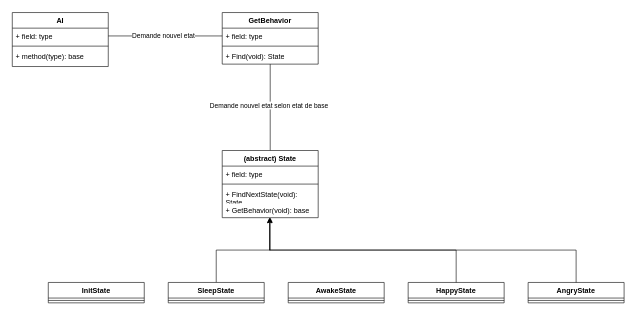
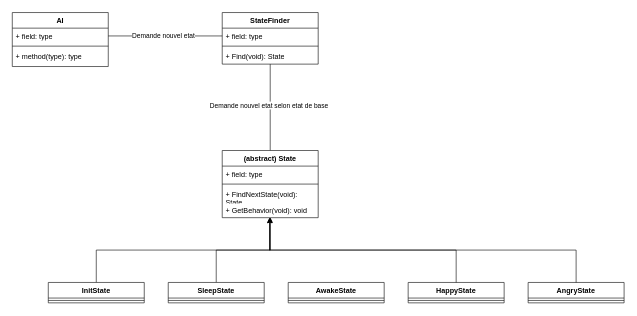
- <mxCell id="8" value="GetBehavior" style="swimlane;fontStyle=1;align=center;verticalAlign=top;childLayout=stackLayout;horizontal=1;startSize=26;horizontalStack=0;resizeParent=1;resizeParentMax=0;resizeLast=0;collapsible=1;marginBottom=0;whiteSpace=wrap;html=1;" vertex="1" parent="1"><mxGeometry x="370" y="20" width="160" height="86" as="geometry" /></mxCell>
+ <mxCell id="8" value="StateFinder" style="swimlane;fontStyle=1;align=center;verticalAlign=top;childLayout=stackLayout;horizontal=1;startSize=26;horizontalStack=0;resizeParent=1;resizeParentMax=0;resizeLast=0;collapsible=1;marginBottom=0;whiteSpace=wrap;html=1;" vertex="1" parent="1"><mxGeometry x="370" y="20" width="160" height="86" as="geometry" /></mxCell>
- <mxCell id="5" value="+ method(type): base" style="text;strokeColor=none;fillColor=none;align=left;verticalAlign=top;spacingLeft=4;spacingRight=4;overflow=hidden;rotatable=0;points=[[0,0.5],[1,0.5]];portConstraint=eastwest;whiteSpace=wrap;html=1;" vertex="1" parent="2"><mxGeometry y="60" width="160" height="30" as="geometry" /></mxCell>
+ <mxCell id="5" value="+ method(type): type" style="text;strokeColor=none;fillColor=none;align=left;verticalAlign=top;spacingLeft=4;spacingRight=4;overflow=hidden;rotatable=0;points=[[0,0.5],[1,0.5]];portConstraint=eastwest;whiteSpace=wrap;html=1;" vertex="1" parent="2"><mxGeometry y="60" width="160" height="30" as="geometry" /></mxCell>
- <mxCell id="18" value="+ GetBehavior(void): base" style="text;strokeColor=none;fillColor=none;align=left;verticalAlign=top;spacingLeft=4;spacingRight=4;overflow=hidden;rotatable=0;points=[[0,0.5],[1,0.5]];portConstraint=eastwest;whiteSpace=wrap;html=1;" vertex="1" parent="14"><mxGeometry y="86" width="160" height="26" as="geometry" /></mxCell>
+ <mxCell id="18" value="+ GetBehavior(void): void" style="text;strokeColor=none;fillColor=none;align=left;verticalAlign=top;spacingLeft=4;spacingRight=4;overflow=hidden;rotatable=0;points=[[0,0.5],[1,0.5]];portConstraint=eastwest;whiteSpace=wrap;html=1;" vertex="1" parent="14"><mxGeometry y="86" width="160" height="26" as="geometry" /></mxCell>
+ <mxCell id="22" style="edgeStyle=orthogonalEdgeStyle;rounded=0;orthogonalLoop=1;jettySize=auto;html=1;entryX=0.5;entryY=1;entryDx=0;entryDy=0;exitX=0.5;exitY=0;exitDx=0;exitDy=0;" edge="1" parent="1" source="23" target="14"><mxGeometry relative="1" as="geometry" /></mxCell>
